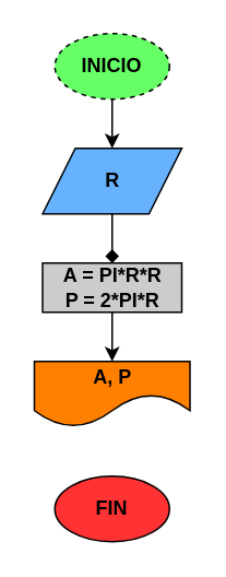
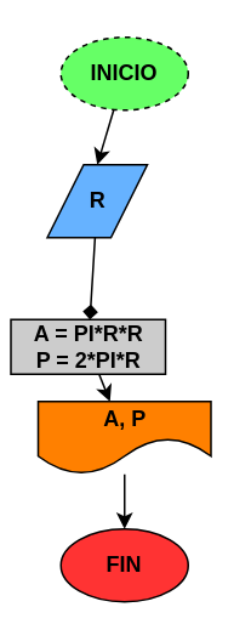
- <mxCell id="5" value="&lt;b&gt;R&lt;/b&gt;" style="shape=parallelogram;perimeter=parallelogramPerimeter;whiteSpace=wrap;html=1;fixedSize=1;fillColor=#66B2FF;" vertex="1" parent="1"><mxGeometry x="25.5" y="90" width="85" height="40" as="geometry" /></mxCell>
+ <mxCell id="5" value="&lt;b&gt;R&lt;/b&gt;" style="shape=parallelogram;perimeter=parallelogramPerimeter;whiteSpace=wrap;html=1;fixedSize=1;fillColor=#66B2FF;" vertex="1" parent="1"><mxGeometry x="25.5" y="90" width="55" height="40" as="geometry" /></mxCell>
- <mxCell id="7" value="&lt;b&gt;A = PI*R*R&lt;br&gt;P = 2*PI*R&lt;/b&gt;" style="whiteSpace=wrap;html=1;fillColor=#CCCCCC;" vertex="1" parent="1"><mxGeometry x="25.5" y="160" width="85" height="30" as="geometry" /></mxCell>
+ <mxCell id="7" value="&lt;b&gt;A = PI*R*R&lt;br&gt;P = 2*PI*R&lt;/b&gt;" style="whiteSpace=wrap;html=1;fillColor=#CCCCCC;" vertex="1" parent="1"><mxGeometry x="5.5" y="175" width="85" height="30" as="geometry" /></mxCell>
+ <mxCell id="8" style="edgeStyle=none;html=1;entryX=0.5;entryY=0;entryDx=0;entryDy=0;" edge="1" parent="1" source="9" target="10"><mxGeometry relative="1" as="geometry" /></mxCell>
